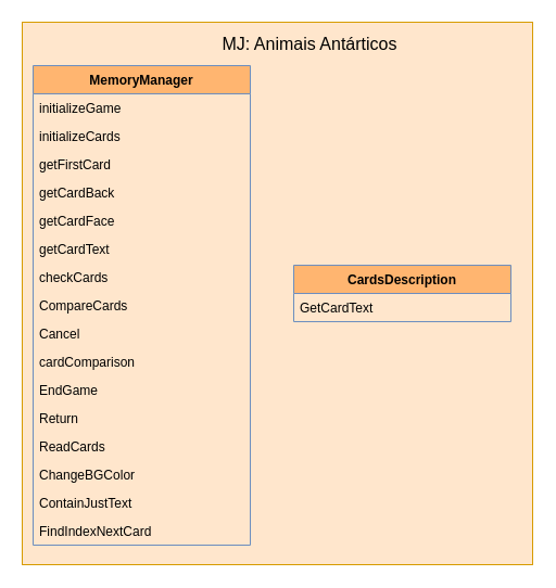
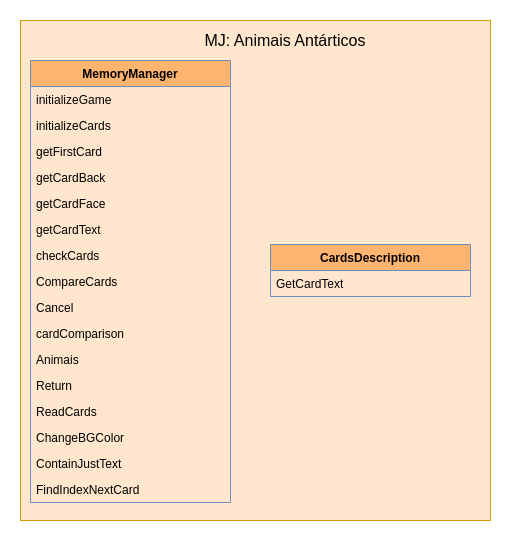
- <mxCell id="15" value="EndGame" style="text;strokeColor=none;fillColor=none;align=left;verticalAlign=top;spacingLeft=4;spacingRight=4;overflow=hidden;rotatable=0;points=[[0,0.5],[1,0.5]];portConstraint=eastwest;" vertex="1" parent="4"><mxGeometry y="286" width="200" height="26" as="geometry" /></mxCell>
+ <mxCell id="15" value="Animais" style="text;strokeColor=none;fillColor=none;align=left;verticalAlign=top;spacingLeft=4;spacingRight=4;overflow=hidden;rotatable=0;points=[[0,0.5],[1,0.5]];portConstraint=eastwest;" vertex="1" parent="4"><mxGeometry y="286" width="200" height="26" as="geometry" /></mxCell>
